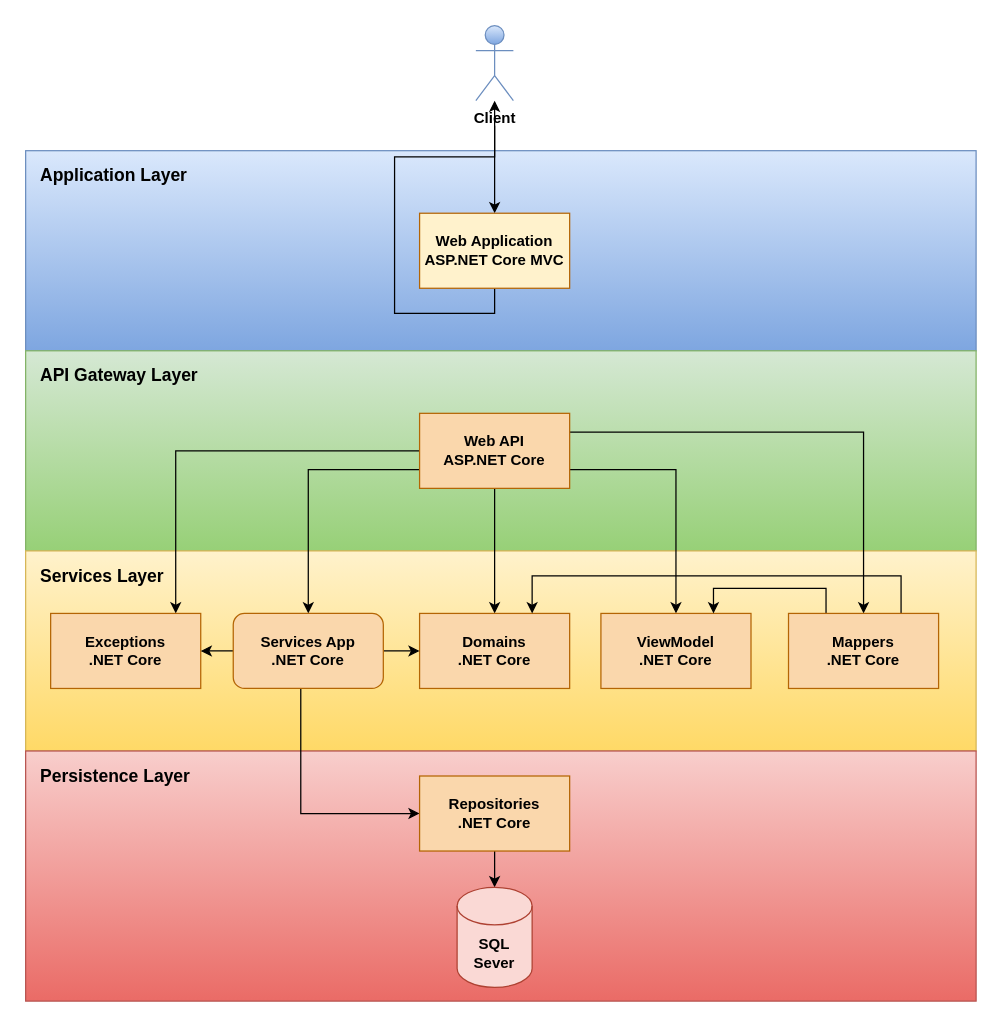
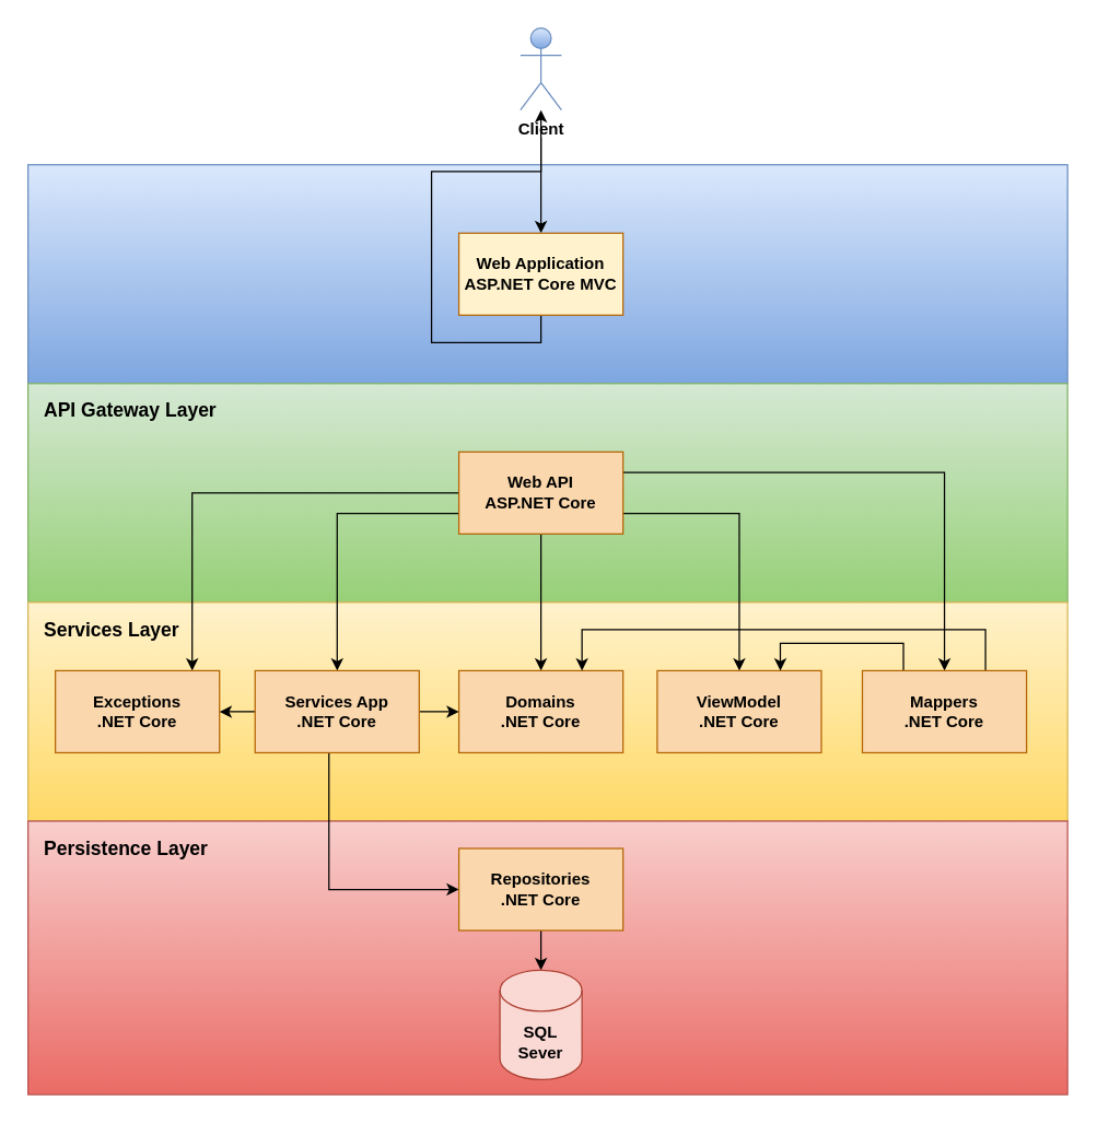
- <mxCell id="29" value="Application Layer" style="text;html=1;strokeColor=none;fillColor=none;align=left;verticalAlign=middle;whiteSpace=wrap;rounded=0;fontStyle=1;fontSize=14;" vertex="1" parent="1"><mxGeometry x="30" y="130" width="130" height="20" as="geometry" /></mxCell>
- <mxCell id="25" value="Services App&lt;br&gt;.NET Core" style="whiteSpace=wrap;html=1;fillColor=#fad7ac;strokeColor=#b46504;fontStyle=1;rounded=1;" vertex="1" parent="1"><mxGeometry x="186" y="490" width="120" height="60" as="geometry" /></mxCell>
+ <mxCell id="25" value="Services App&lt;br&gt;.NET Core" style="rounded=0;whiteSpace=wrap;html=1;fillColor=#fad7ac;strokeColor=#b46504;fontStyle=1" vertex="1" parent="1"><mxGeometry x="186" y="490" width="120" height="60" as="geometry" /></mxCell>
